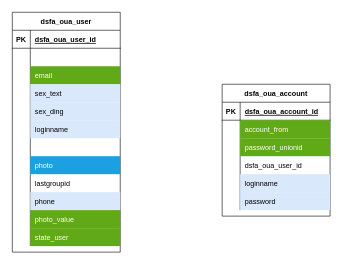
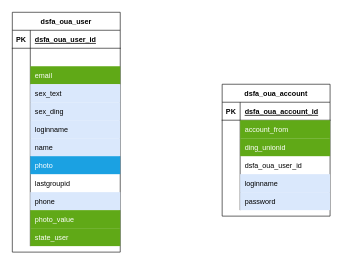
+ <mxCell id="41" value="name" style="shape=partialRectangle;connectable=0;fillColor=#dae8fc;top=0;left=0;bottom=0;right=0;align=left;spacingLeft=6;overflow=hidden;strokeColor=#6c8ebf;" vertex="1" parent="39"><mxGeometry x="30" width="150" height="30" as="geometry" /></mxCell>
- <mxCell id="11" value="password_unionid" style="shape=partialRectangle;connectable=0;fillColor=#60a917;top=0;left=0;bottom=0;right=0;align=left;spacingLeft=6;overflow=hidden;strokeColor=#2D7600;fontColor=#ffffff;" vertex="1" parent="9"><mxGeometry x="30" width="150" height="30" as="geometry" /></mxCell>
+ <mxCell id="11" value="ding_unionid" style="shape=partialRectangle;connectable=0;fillColor=#60a917;top=0;left=0;bottom=0;right=0;align=left;spacingLeft=6;overflow=hidden;strokeColor=#2D7600;fontColor=#ffffff;" vertex="1" parent="9"><mxGeometry x="30" width="150" height="30" as="geometry" /></mxCell>
